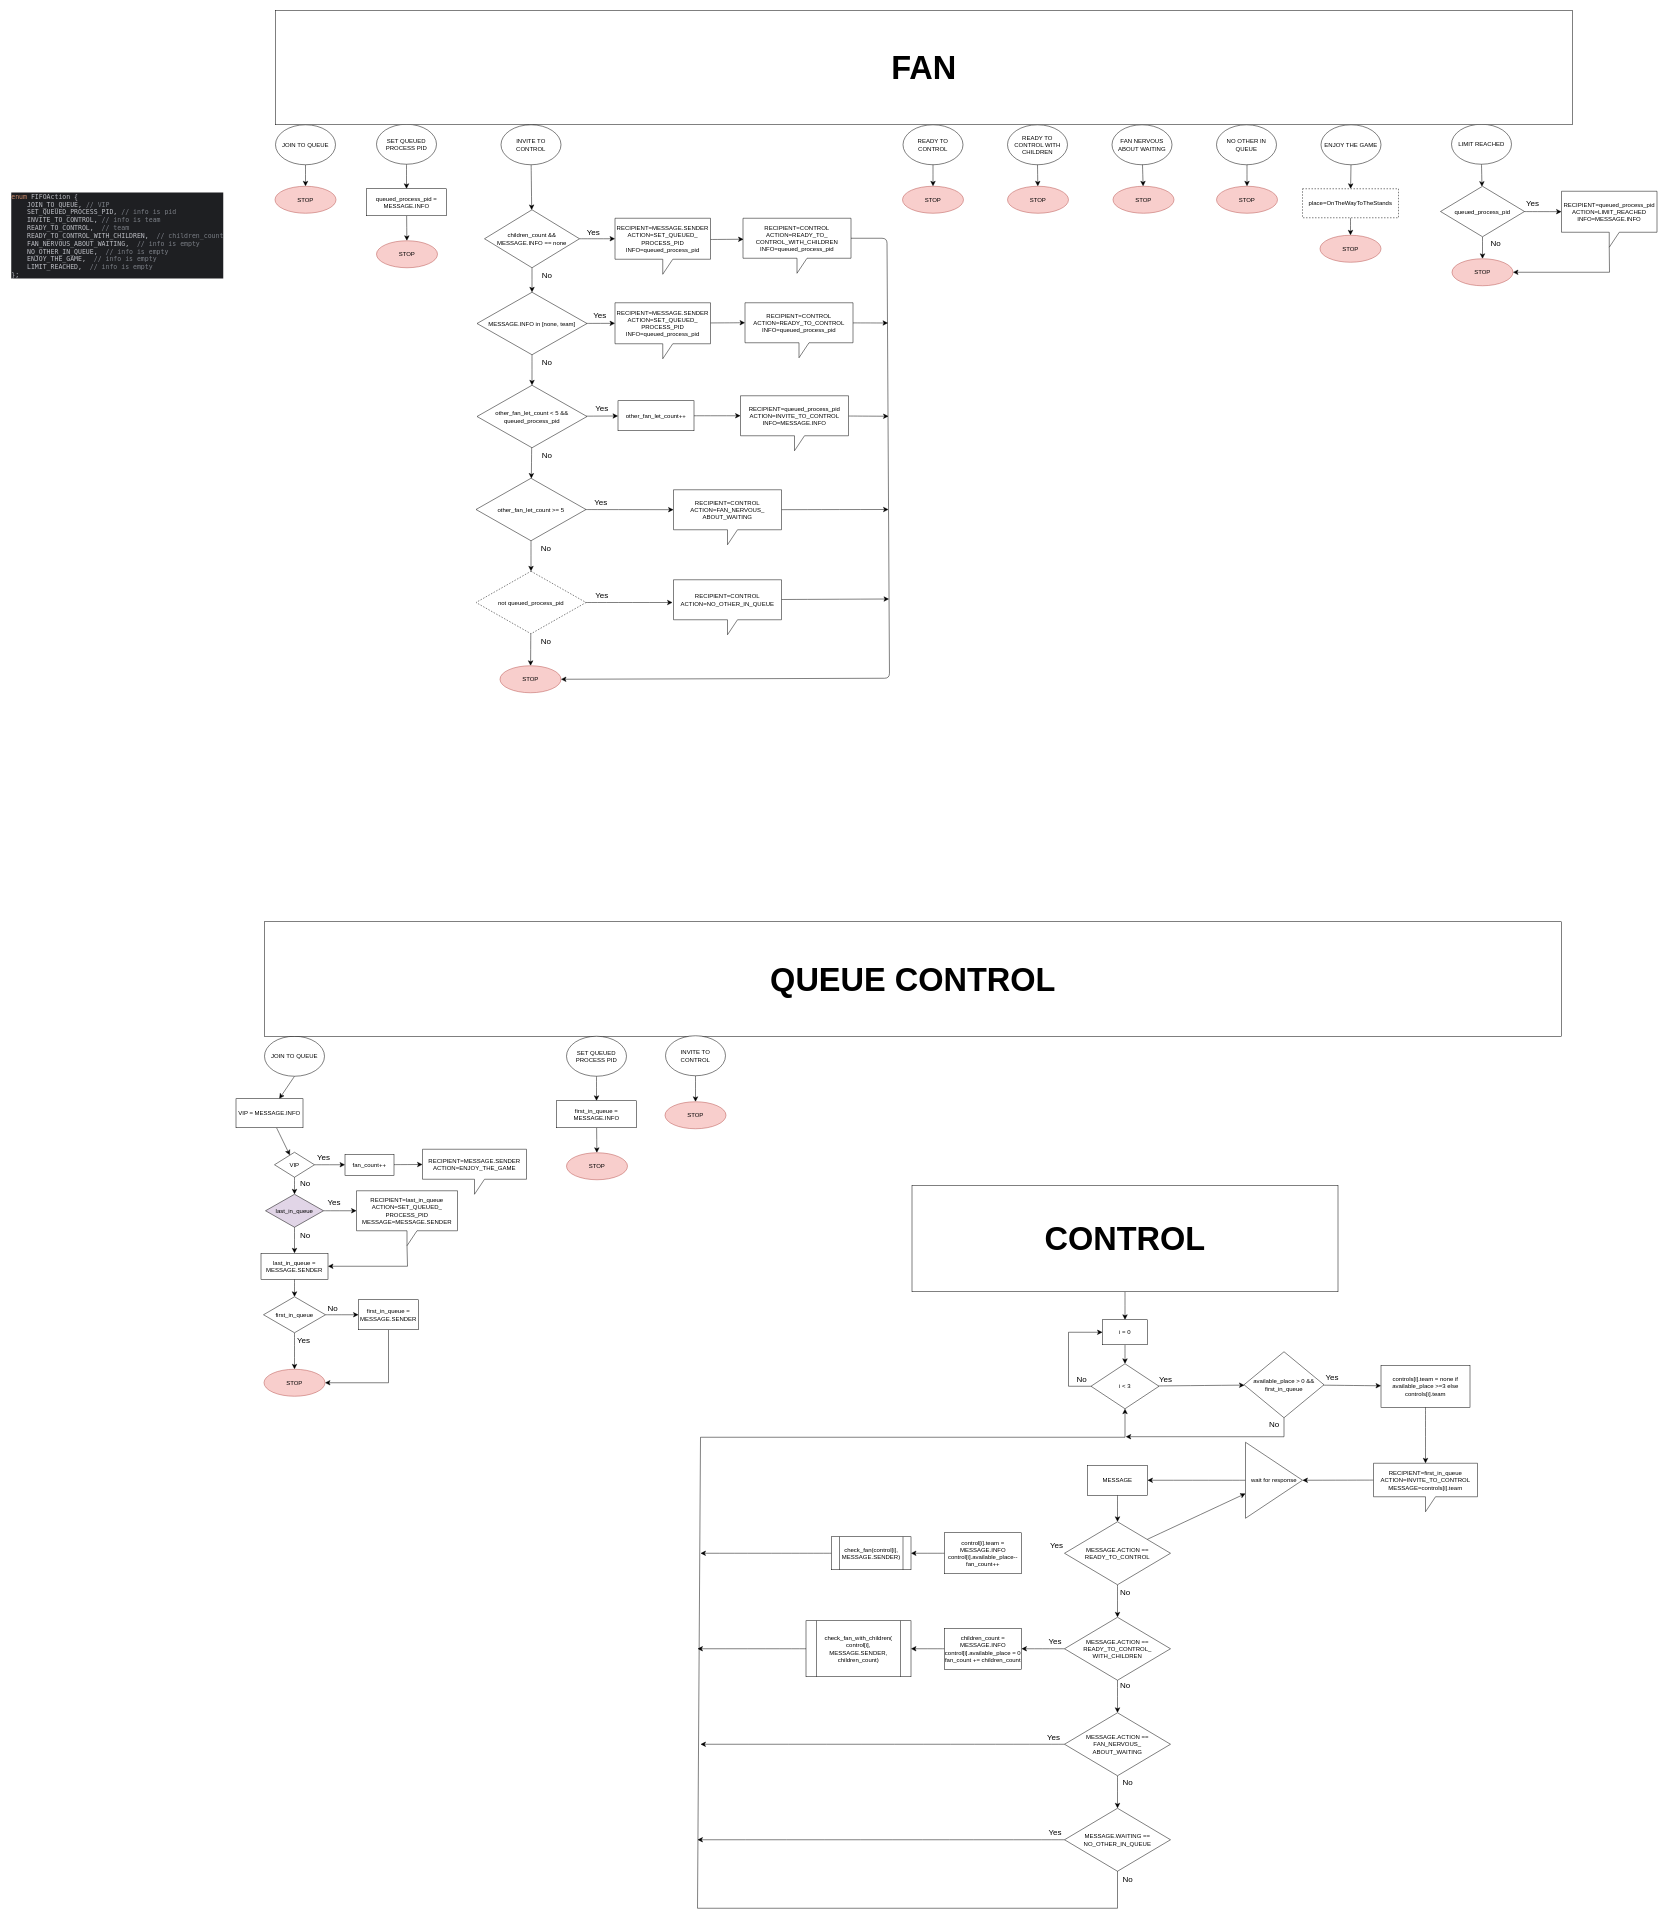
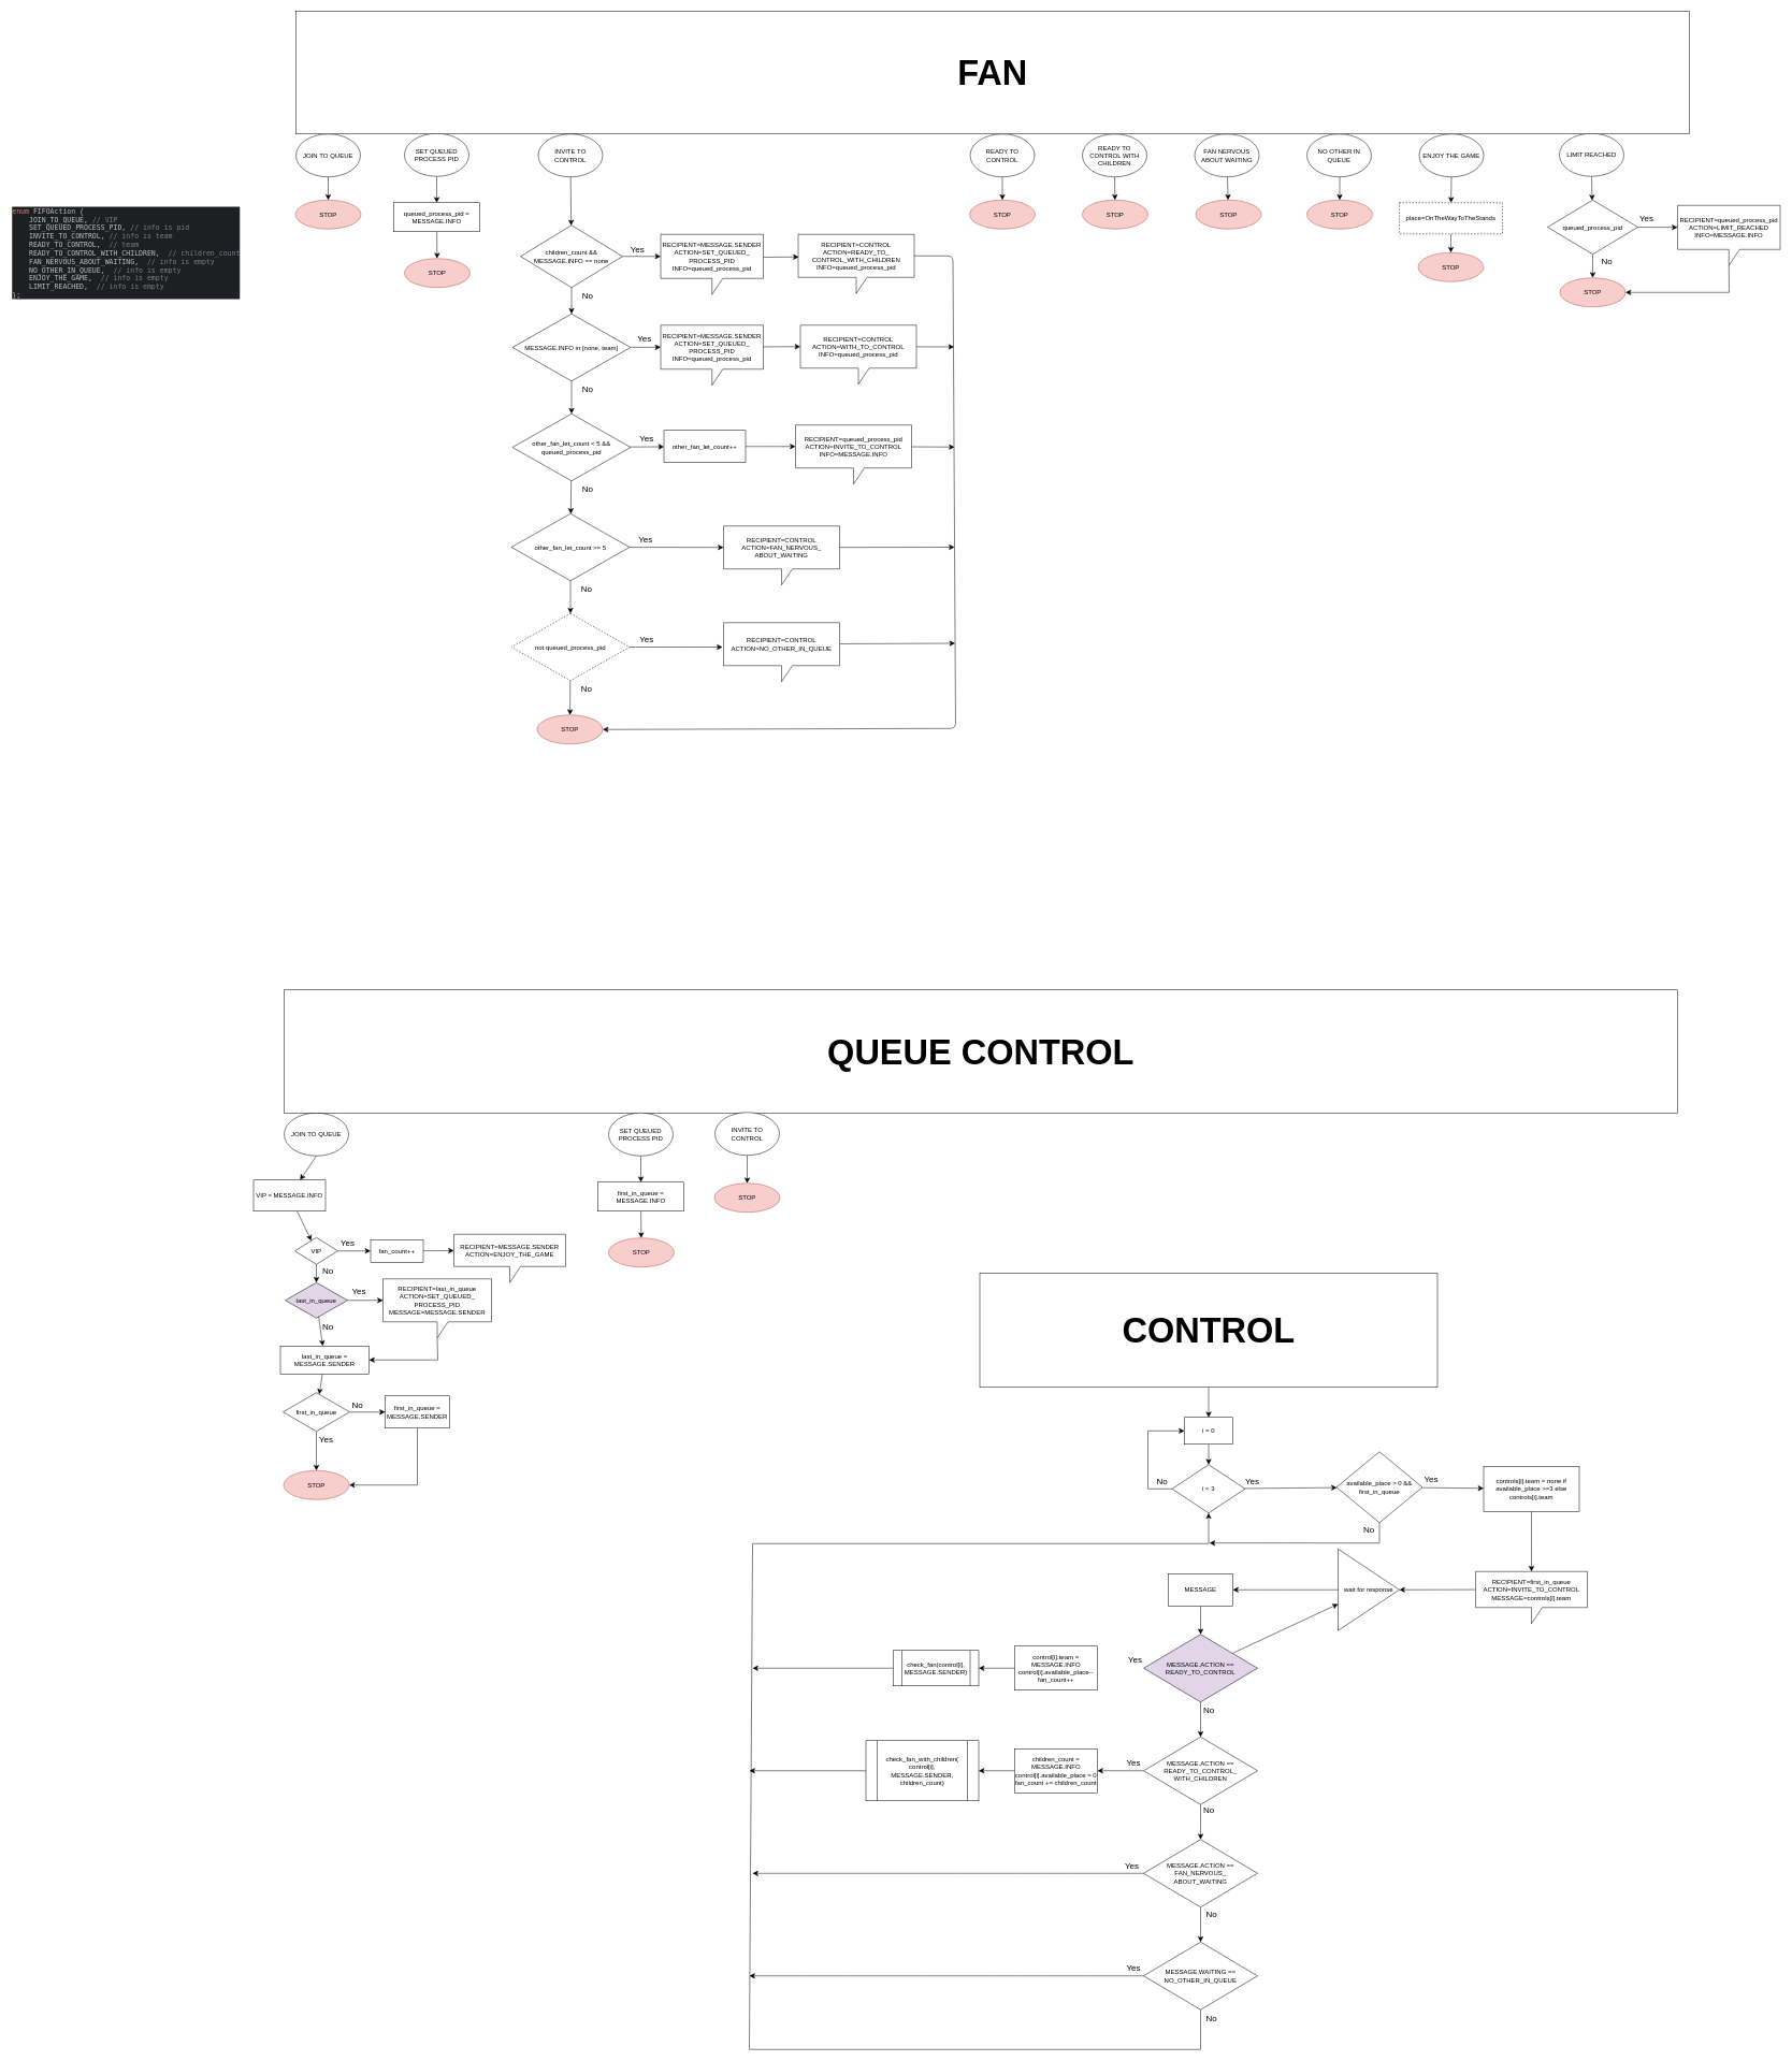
- <mxCell id="50" value="RECIPIENT=CONTROL&lt;div&gt;ACTION=READY_TO_&lt;span style=&quot;background-color: transparent; color: light-dark(rgb(0, 0, 0), rgb(255, 255, 255));&quot;&gt;CONTROL&lt;/span&gt;&lt;/div&gt;&lt;div&gt;INFO=queued_process_pid&lt;/div&gt;" style="shape=callout;whiteSpace=wrap;html=1;perimeter=calloutPerimeter;rounded=0;" vertex="1" parent="1"><mxGeometry x="1489" y="605" width="216" height="110" as="geometry" /></mxCell>
+ <mxCell id="50" value="RECIPIENT=CONTROL&lt;div&gt;ACTION=WITH_TO_&lt;span style=&quot;background-color: transparent; color: light-dark(rgb(0, 0, 0), rgb(255, 255, 255));&quot;&gt;CONTROL&lt;/span&gt;&lt;/div&gt;&lt;div&gt;INFO=queued_process_pid&lt;/div&gt;" style="shape=callout;whiteSpace=wrap;html=1;perimeter=calloutPerimeter;rounded=0;" vertex="1" parent="1"><mxGeometry x="1489" y="605" width="216" height="110" as="geometry" /></mxCell>
- <mxCell id="104" value="last_in_queue = MESSAGE.SENDER" style="whiteSpace=wrap;html=1;rounded=0;" vertex="1" parent="1"><mxGeometry x="521" y="2506" width="134" height="52" as="geometry" /></mxCell>
+ <mxCell id="104" value="last_in_queue = MESSAGE.SENDER" style="whiteSpace=wrap;html=1;rounded=0;" vertex="1" parent="1"><mxGeometry x="521" y="2506" width="165" height="52" as="geometry" /></mxCell>
- <mxCell id="142" value="MESSAGE.ACTION == READY_TO_CONTROL" style="rhombus;whiteSpace=wrap;html=1;" vertex="1" parent="1"><mxGeometry x="2128" y="3043" width="212" height="126" as="geometry" /></mxCell>
+ <mxCell id="142" value="MESSAGE.ACTION == READY_TO_CONTROL" style="rhombus;whiteSpace=wrap;html=1;fillColor=#e1d5e7;" vertex="1" parent="1"><mxGeometry x="2128" y="3043" width="212" height="126" as="geometry" /></mxCell>
